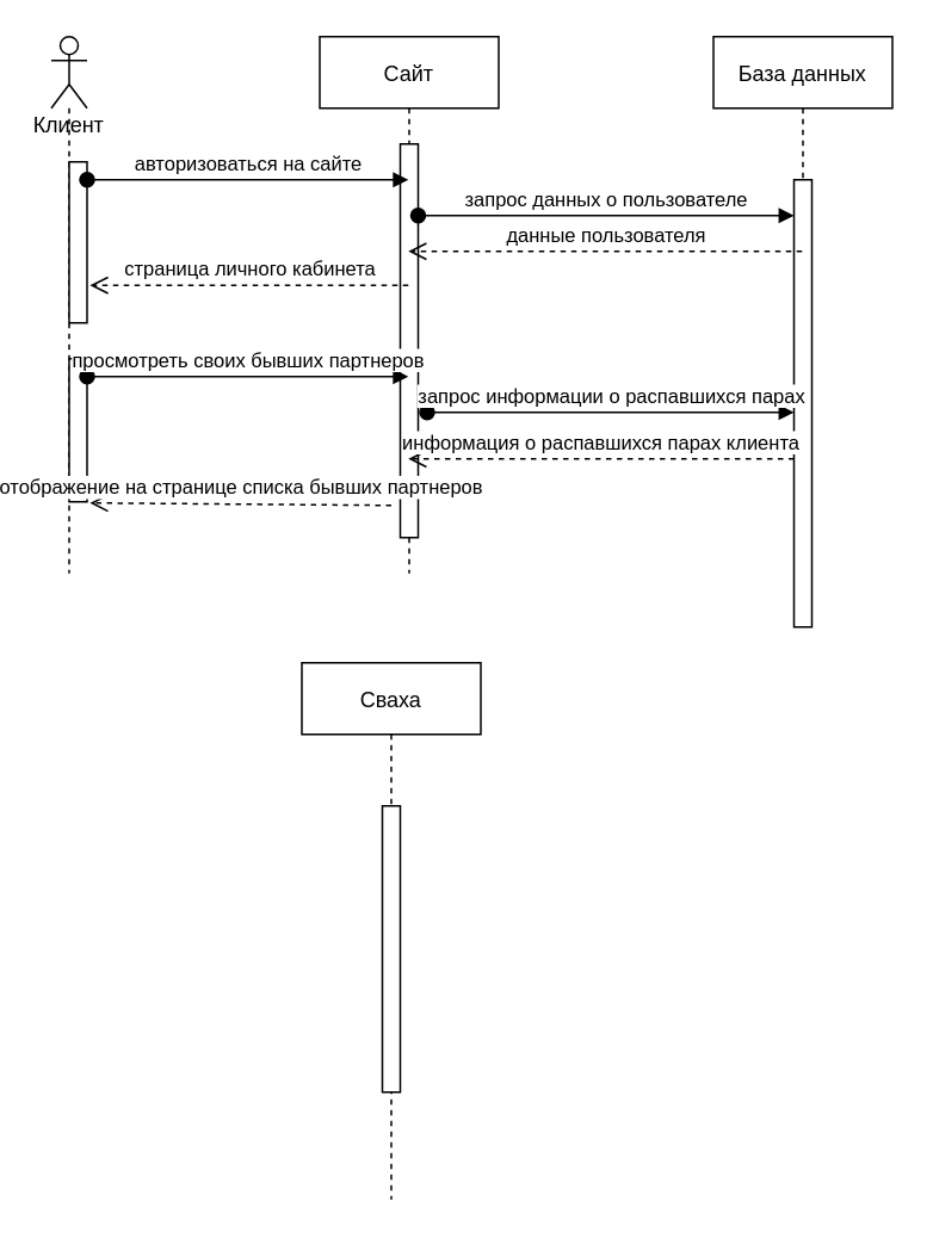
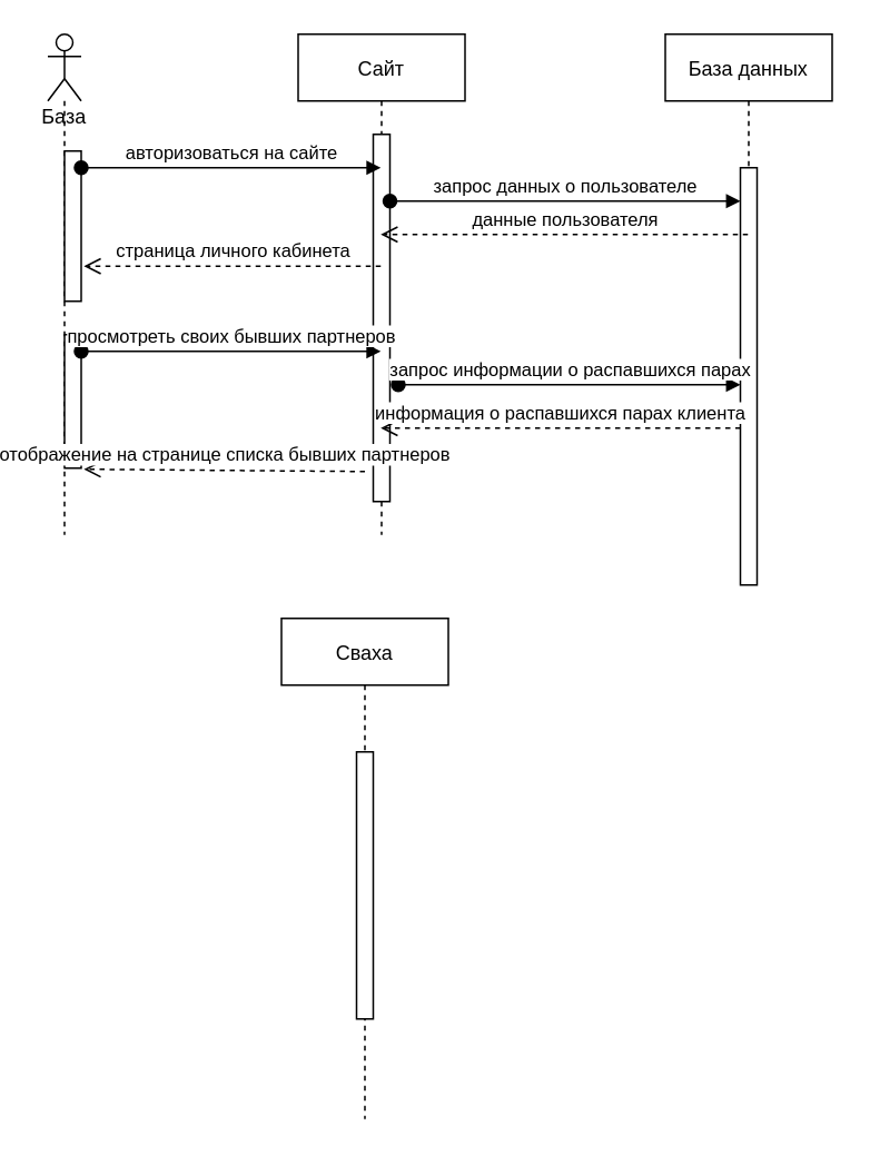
- <mxCell id="11" value="Клиент" style="shape=umlLifeline;participant=umlActor;perimeter=lifelinePerimeter;whiteSpace=wrap;html=1;container=1;collapsible=0;recursiveResize=0;verticalAlign=top;spacingTop=36;outlineConnect=0;" vertex="1" parent="1"><mxGeometry x="20" y="20" width="20" height="300" as="geometry" /></mxCell>
+ <mxCell id="11" value="База" style="shape=umlLifeline;participant=umlActor;perimeter=lifelinePerimeter;whiteSpace=wrap;html=1;container=1;collapsible=0;recursiveResize=0;verticalAlign=top;spacingTop=36;outlineConnect=0;" vertex="1" parent="1"><mxGeometry x="20" y="20" width="20" height="300" as="geometry" /></mxCell>
